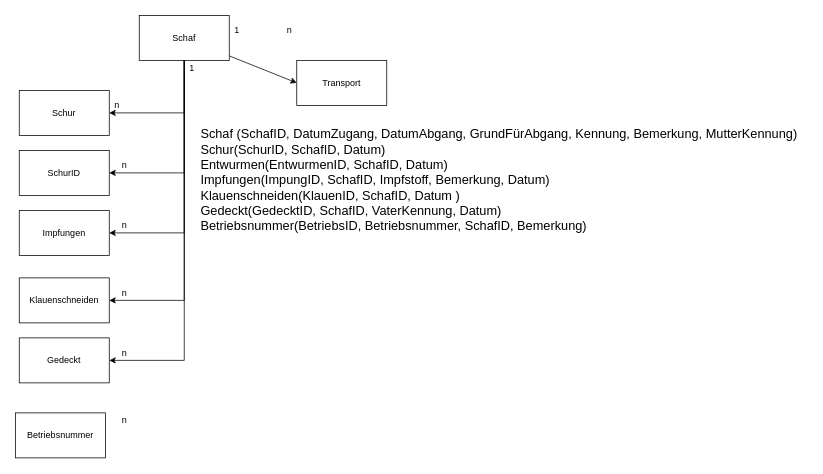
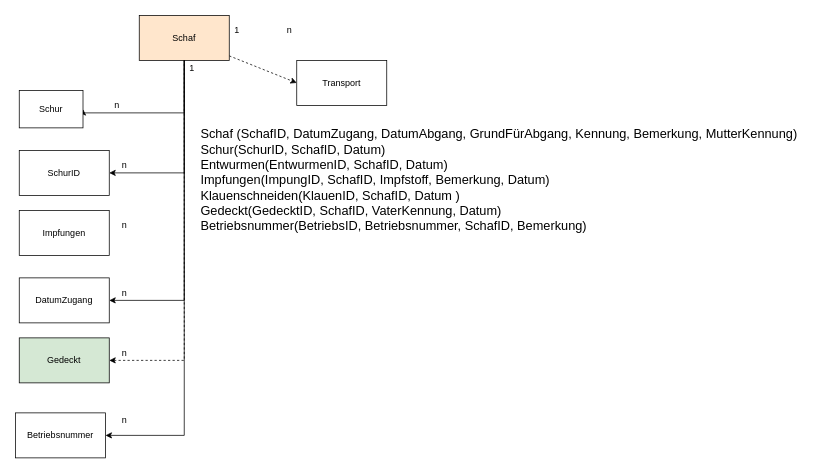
- <mxCell id="4" value="Schaf" style="rounded=0;whiteSpace=wrap;html=1;" vertex="1" parent="1"><mxGeometry x="185" y="20" width="120" height="60" as="geometry" /></mxCell>
+ <mxCell id="4" value="Schaf" style="rounded=0;whiteSpace=wrap;html=1;fillColor=#ffe6cc;" vertex="1" parent="1"><mxGeometry x="185" y="20" width="120" height="60" as="geometry" /></mxCell>
- <mxCell id="2" style="edgeStyle=none;rounded=0;orthogonalLoop=1;jettySize=auto;html=1;entryX=0;entryY=0.5;entryDx=0;entryDy=0;" edge="1" parent="1" source="4" target="5"><mxGeometry relative="1" as="geometry" /></mxCell>
+ <mxCell id="2" style="edgeStyle=none;rounded=0;orthogonalLoop=1;jettySize=auto;html=1;entryX=0;entryY=0.5;entryDx=0;entryDy=0;dashed=1;" edge="1" parent="1" source="4" target="5"><mxGeometry relative="1" as="geometry" /></mxCell>
- <mxCell id="8" value="Schur" style="rounded=0;whiteSpace=wrap;html=1;" vertex="1" parent="1"><mxGeometry x="25" y="120" width="120" height="60" as="geometry" /></mxCell>
+ <mxCell id="8" value="Schur" style="rounded=0;whiteSpace=wrap;html=1;" vertex="1" parent="1"><mxGeometry x="25" y="120" width="85" height="50" as="geometry" /></mxCell>
- <mxCell id="14" style="edgeStyle=orthogonalEdgeStyle;rounded=0;orthogonalLoop=1;jettySize=auto;html=1;startArrow=classic;startFill=1;endArrow=none;endFill=0;" edge="1" parent="1" source="15" target="4"><mxGeometry relative="1" as="geometry" /></mxCell>
- <mxCell id="18" value="Klauenschneiden" style="rounded=0;whiteSpace=wrap;html=1;" vertex="1" parent="1"><mxGeometry x="25" y="370" width="120" height="60" as="geometry" /></mxCell>
+ <mxCell id="18" value="DatumZugang" style="rounded=0;whiteSpace=wrap;html=1;" vertex="1" parent="1"><mxGeometry x="25" y="370" width="120" height="60" as="geometry" /></mxCell>
- <mxCell id="21" value="Gedeckt" style="rounded=0;whiteSpace=wrap;html=1;" vertex="1" parent="1"><mxGeometry x="25" y="450" width="120" height="60" as="geometry" /></mxCell>
+ <mxCell id="21" value="Gedeckt" style="rounded=0;whiteSpace=wrap;html=1;fillColor=#d5e8d4;" vertex="1" parent="1"><mxGeometry x="25" y="450" width="120" height="60" as="geometry" /></mxCell>
- <mxCell id="20" style="edgeStyle=orthogonalEdgeStyle;rounded=0;orthogonalLoop=1;jettySize=auto;html=1;startArrow=classic;startFill=1;endArrow=none;endFill=0;" edge="1" parent="1" source="21" target="4"><mxGeometry relative="1" as="geometry" /></mxCell>
+ <mxCell id="20" style="edgeStyle=orthogonalEdgeStyle;rounded=0;orthogonalLoop=1;jettySize=auto;html=1;startArrow=classic;startFill=1;endArrow=none;endFill=0;dashed=1;" edge="1" parent="1" source="21" target="4"><mxGeometry relative="1" as="geometry" /></mxCell>
+ <mxCell id="24" style="edgeStyle=orthogonalEdgeStyle;rounded=0;orthogonalLoop=1;jettySize=auto;html=1;startArrow=classic;startFill=1;endArrow=none;endFill=0;" edge="1" parent="1" source="25" target="4"><mxGeometry relative="1" as="geometry" /></mxCell>
